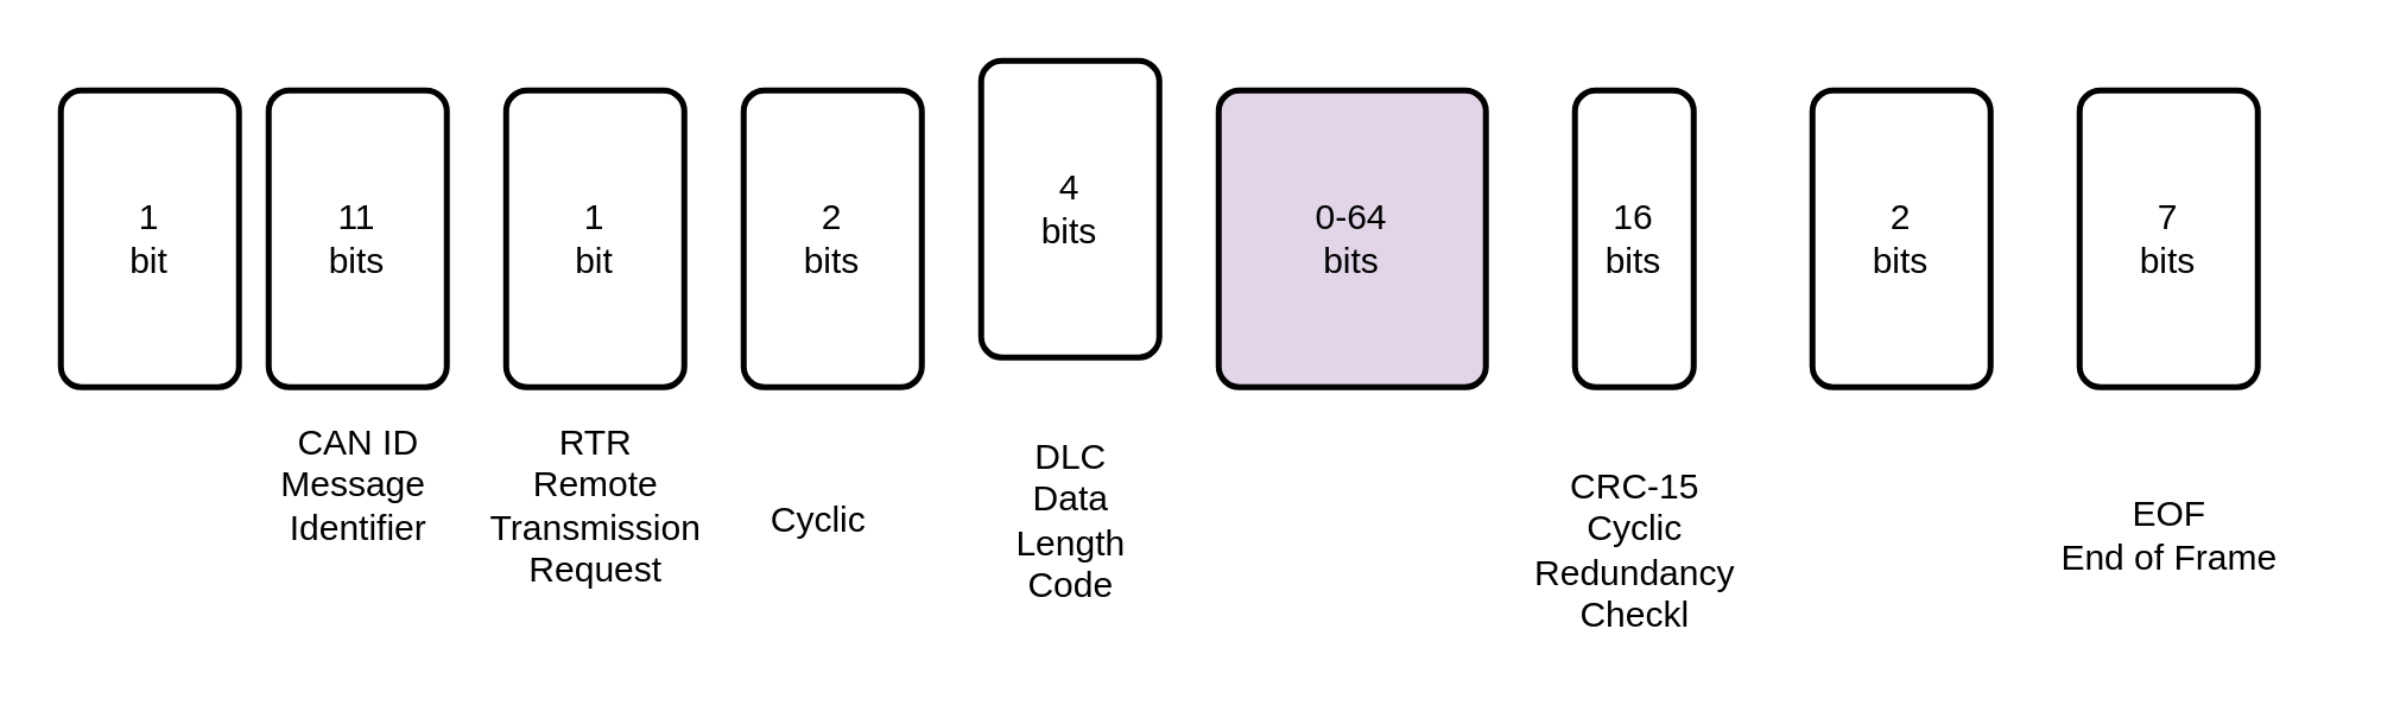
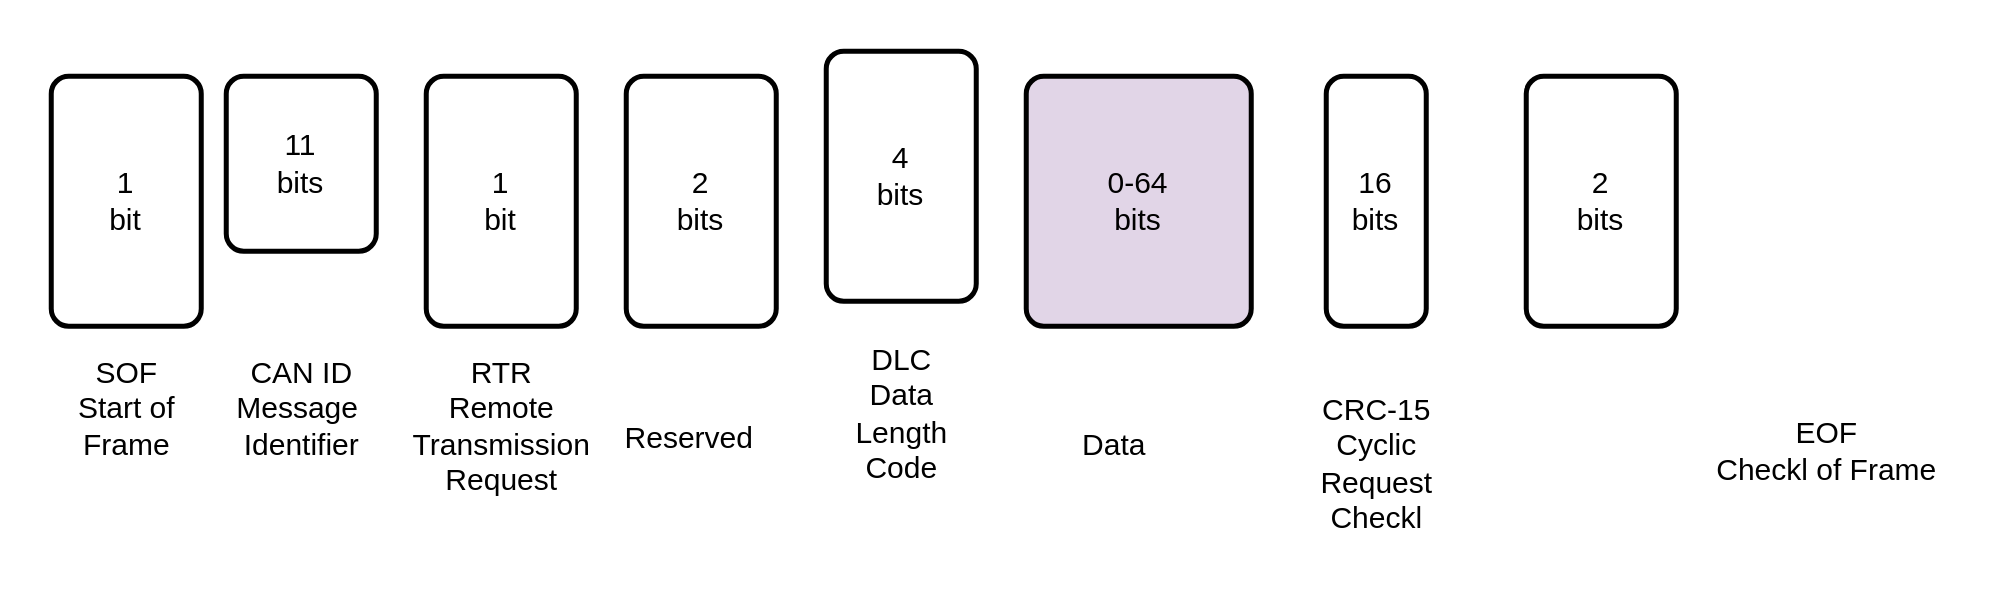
- <mxCell id="2" value="11&lt;br&gt;bits" style="rounded=1;whiteSpace=wrap;html=1;absoluteArcSize=1;arcSize=14;strokeWidth=2;" vertex="1" parent="1"><mxGeometry x="90" y="30" width="60" height="100" as="geometry" /></mxCell>
+ <mxCell id="2" value="11&lt;br&gt;bits" style="rounded=1;whiteSpace=wrap;html=1;absoluteArcSize=1;arcSize=14;strokeWidth=2;" vertex="1" parent="1"><mxGeometry x="90" y="30" width="60" height="70" as="geometry" /></mxCell>
- <mxCell id="3" value="7&lt;br&gt;bits" style="rounded=1;whiteSpace=wrap;html=1;absoluteArcSize=1;arcSize=14;strokeWidth=2;" vertex="1" parent="1"><mxGeometry x="700" y="30" width="60" height="100" as="geometry" /></mxCell>
+ <mxCell id="11" value="SOF&lt;br&gt;Start of &lt;br&gt;Frame" style="text;html=1;align=center;verticalAlign=middle;resizable=0;points=[];autosize=1;strokeColor=none;fillColor=none;" vertex="1" parent="1"><mxGeometry x="20" y="133" width="60" height="60" as="geometry" /></mxCell>
- <mxCell id="14" value="Cyclic" style="text;html=1;align=center;verticalAlign=middle;resizable=0;points=[];autosize=1;strokeColor=none;fillColor=none;" vertex="1" parent="1"><mxGeometry x="240" y="160" width="70" height="30" as="geometry" /></mxCell>
+ <mxCell id="14" value="Reserved" style="text;html=1;align=center;verticalAlign=middle;resizable=0;points=[];autosize=1;strokeColor=none;fillColor=none;" vertex="1" parent="1"><mxGeometry x="240" y="160" width="70" height="30" as="geometry" /></mxCell>
- <mxCell id="15" value="DLC&lt;br&gt;Data&lt;br&gt;Length&lt;br&gt;Code" style="text;html=1;align=center;verticalAlign=middle;resizable=0;points=[];autosize=1;strokeColor=none;fillColor=none;" vertex="1" parent="1"><mxGeometry x="330" y="140" width="60" height="70" as="geometry" /></mxCell>
+ <mxCell id="15" value="DLC&lt;br&gt;Data&lt;br&gt;Length&lt;br&gt;Code" style="text;html=1;align=center;verticalAlign=middle;resizable=0;points=[];autosize=1;strokeColor=none;fillColor=none;" vertex="1" parent="1"><mxGeometry x="330" y="130" width="60" height="70" as="geometry" /></mxCell>
+ <mxCell id="16" value="Data" style="text;html=1;align=center;verticalAlign=middle;resizable=0;points=[];autosize=1;strokeColor=none;fillColor=none;" vertex="1" parent="1"><mxGeometry x="420" y="163" width="50" height="30" as="geometry" /></mxCell>
- <mxCell id="18" value="EOF&lt;br&gt;End of Frame" style="text;html=1;align=center;verticalAlign=middle;resizable=0;points=[];autosize=1;strokeColor=none;fillColor=none;" vertex="1" parent="1"><mxGeometry x="680" y="160" width="100" height="40" as="geometry" /></mxCell>
+ <mxCell id="18" value="EOF&lt;br&gt;Checkl of Frame" style="text;html=1;align=center;verticalAlign=middle;resizable=0;points=[];autosize=1;strokeColor=none;fillColor=none;" vertex="1" parent="1"><mxGeometry x="680" y="160" width="100" height="40" as="geometry" /></mxCell>
- <mxCell id="17" value="CRC-15&lt;br&gt;Cyclic&lt;br&gt;Redundancy&lt;br&gt;Checkl" style="text;html=1;align=center;verticalAlign=middle;resizable=0;points=[];autosize=1;strokeColor=none;fillColor=none;" vertex="1" parent="1"><mxGeometry x="505" y="150" width="90" height="70" as="geometry" /></mxCell>
+ <mxCell id="17" value="CRC-15&lt;br&gt;Cyclic&lt;br&gt;Request&lt;br&gt;Checkl" style="text;html=1;align=center;verticalAlign=middle;resizable=0;points=[];autosize=1;strokeColor=none;fillColor=none;" vertex="1" parent="1"><mxGeometry x="505" y="150" width="90" height="70" as="geometry" /></mxCell>
